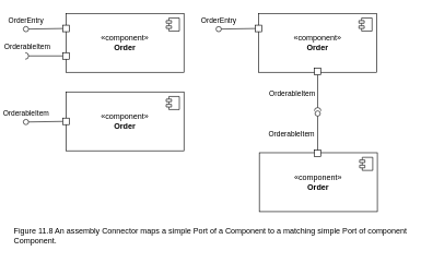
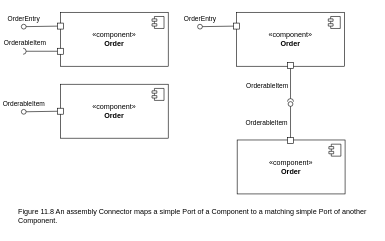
- <mxCell id="32" value="&lt;div&gt;Figure 11.8 An assembly Connector maps a simple Port of a Component to a matching simple Port of component&lt;/div&gt;&lt;div style=&quot;text-align: left;&quot;&gt;Component.&lt;/div&gt;" style="text;html=1;align=center;verticalAlign=middle;resizable=0;points=[];autosize=1;strokeColor=none;fillColor=none;labelBackgroundColor=none;" parent="1" vertex="1"><mxGeometry x="20" y="340" width="600" height="40" as="geometry" /></mxCell>
+ <mxCell id="32" value="&lt;div&gt;Figure 11.8 An assembly Connector maps a simple Port of a Component to a matching simple Port of another&lt;/div&gt;&lt;div style=&quot;text-align: left;&quot;&gt;Component.&lt;/div&gt;" style="text;html=1;align=center;verticalAlign=middle;resizable=0;points=[];autosize=1;strokeColor=none;fillColor=none;labelBackgroundColor=none;" parent="1" vertex="1"><mxGeometry x="20" y="340" width="600" height="40" as="geometry" /></mxCell>
